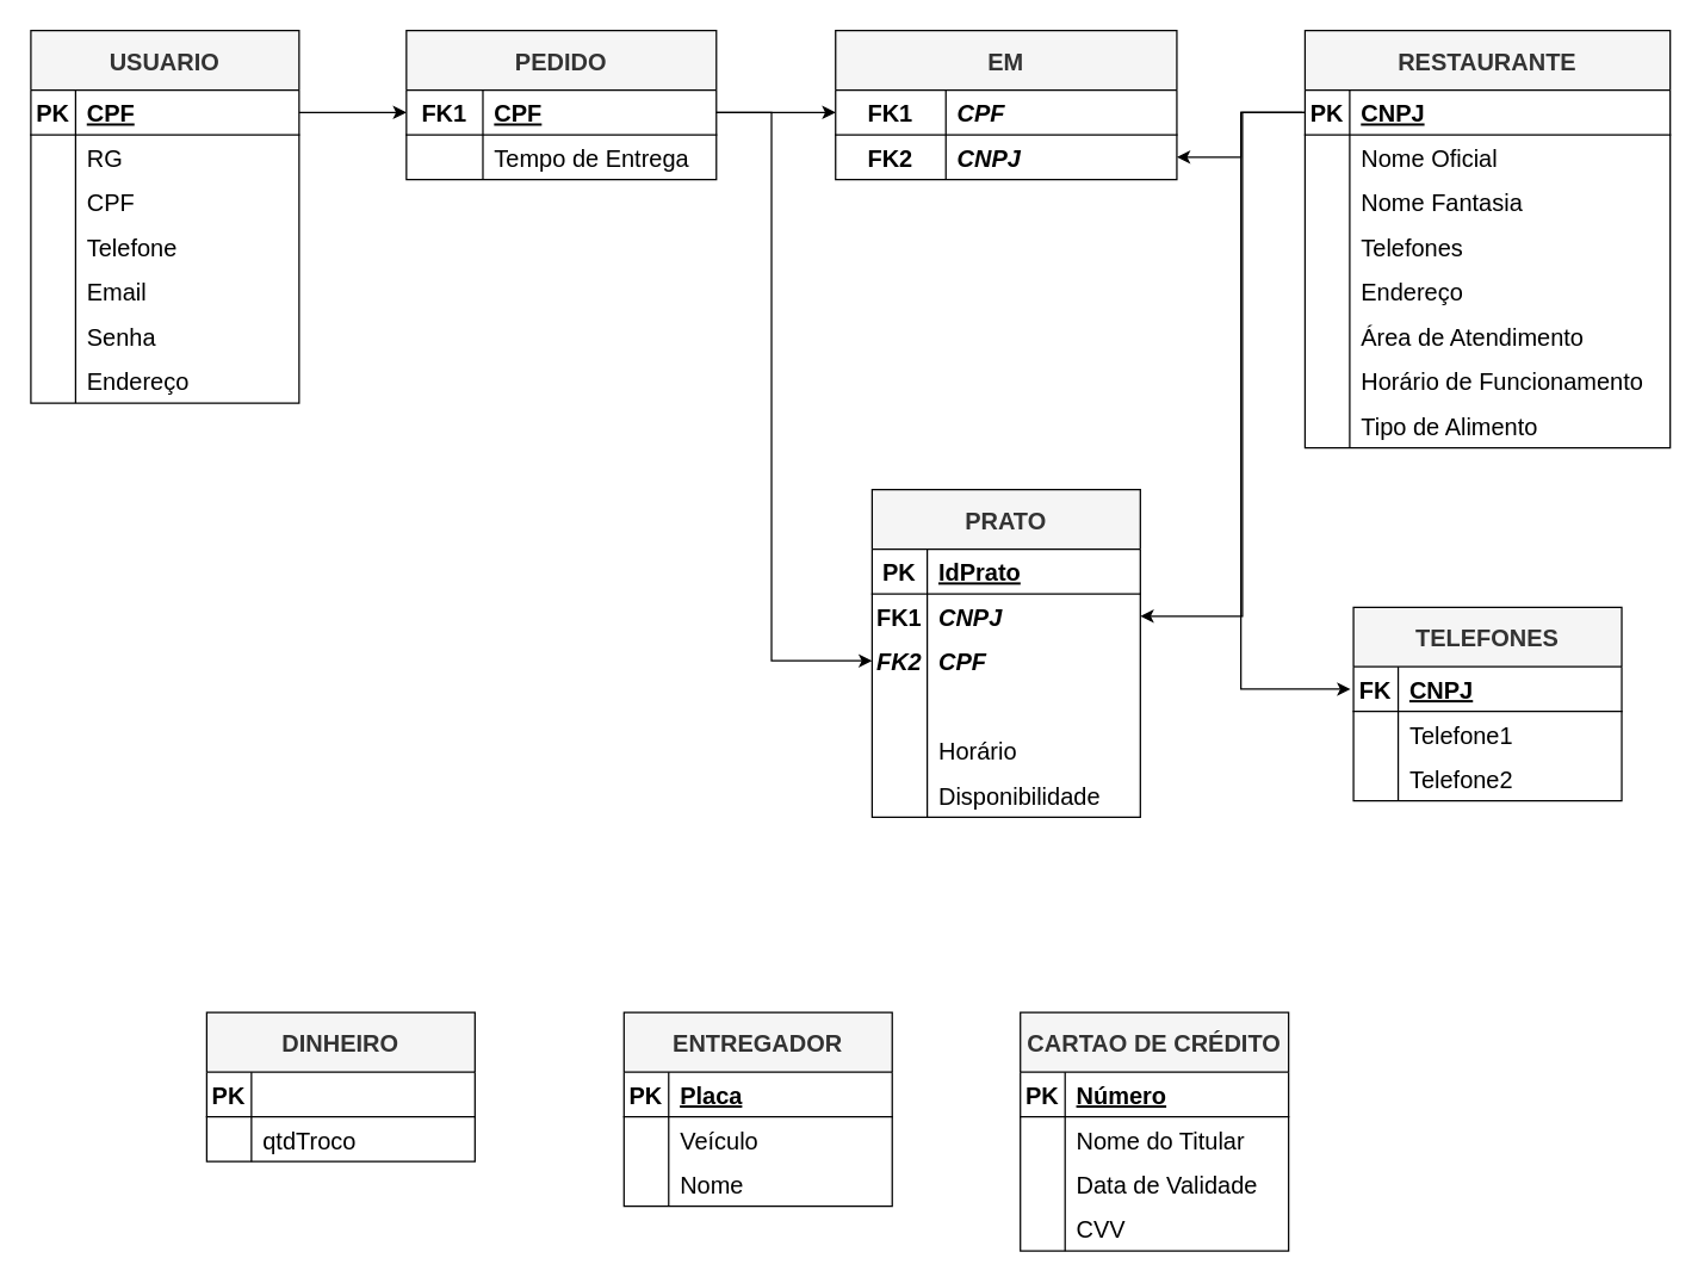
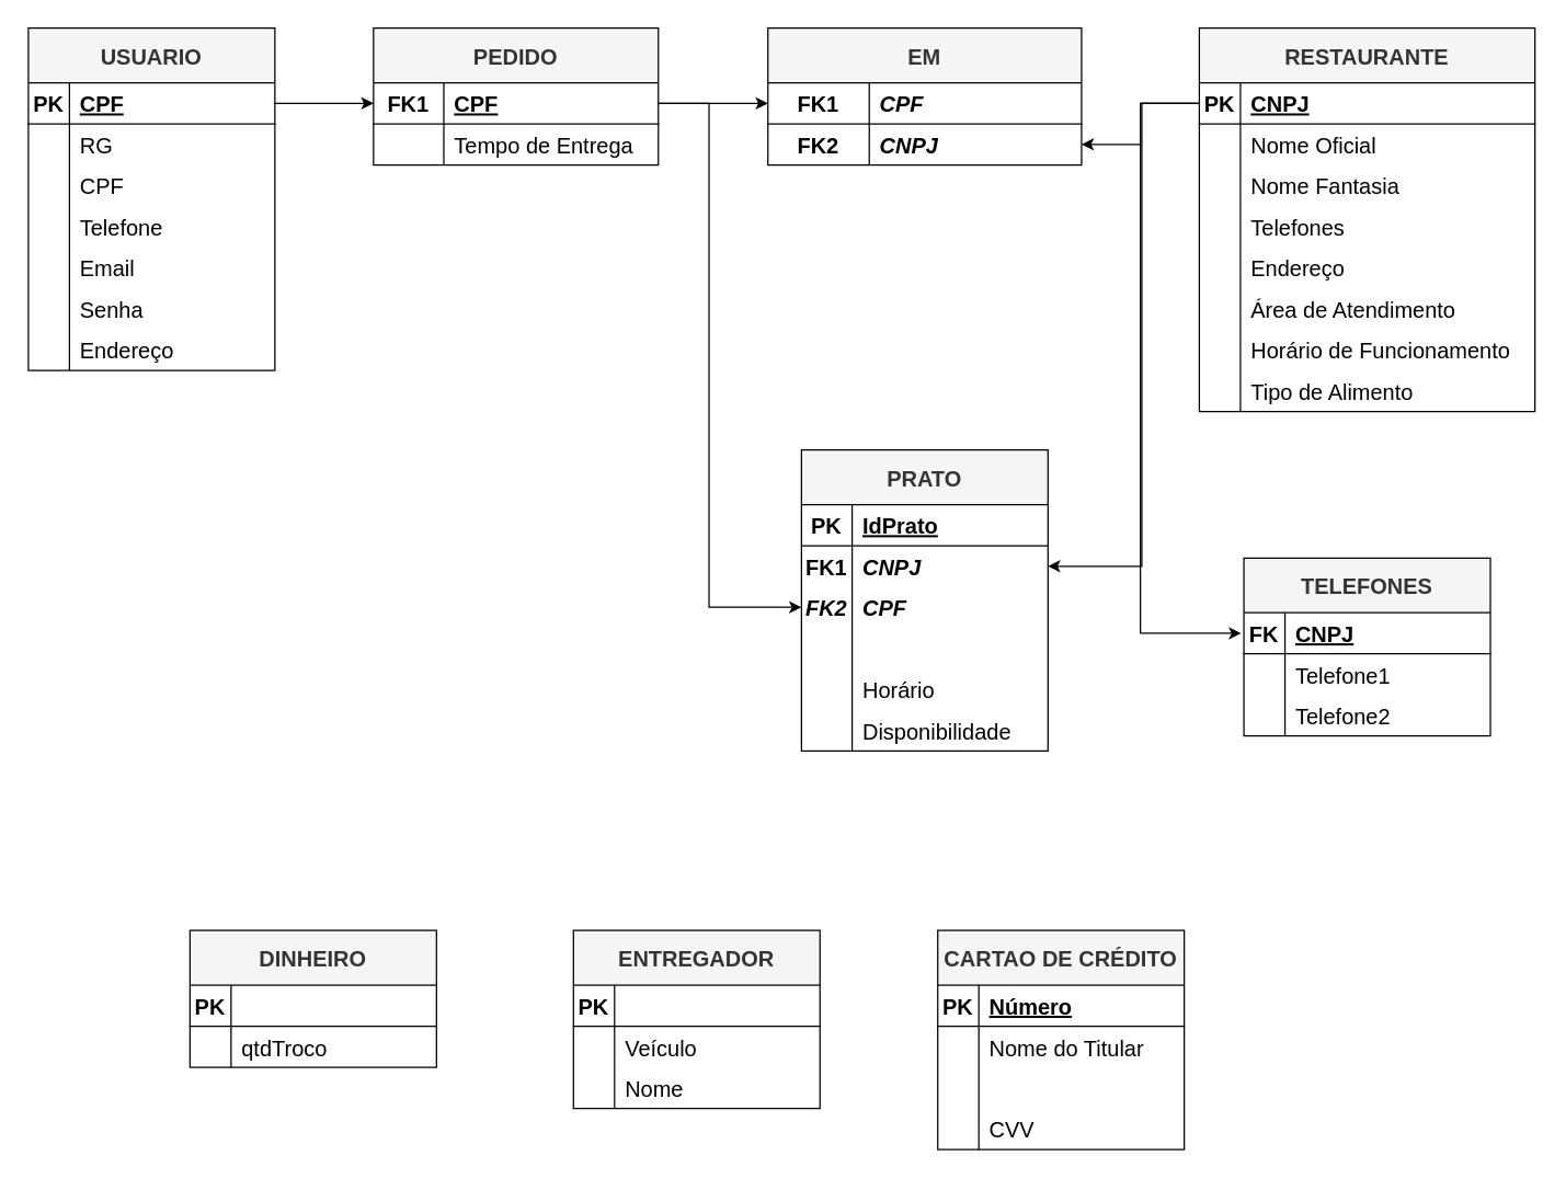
- <mxCell id="70" value="Placa" style="shape=partialRectangle;connectable=0;fillColor=none;top=0;left=0;bottom=0;right=0;align=left;spacingLeft=6;fontStyle=5;overflow=hidden;fontSize=16;" vertex="1" parent="68"><mxGeometry x="30" width="150" height="30" as="geometry" /></mxCell>
- <mxCell id="86" value="Data de Validade" style="shape=partialRectangle;connectable=0;fillColor=none;top=0;left=0;bottom=0;right=0;align=left;spacingLeft=6;overflow=hidden;fontSize=16;" vertex="1" parent="84"><mxGeometry x="30" width="150" height="30" as="geometry" /></mxCell>
